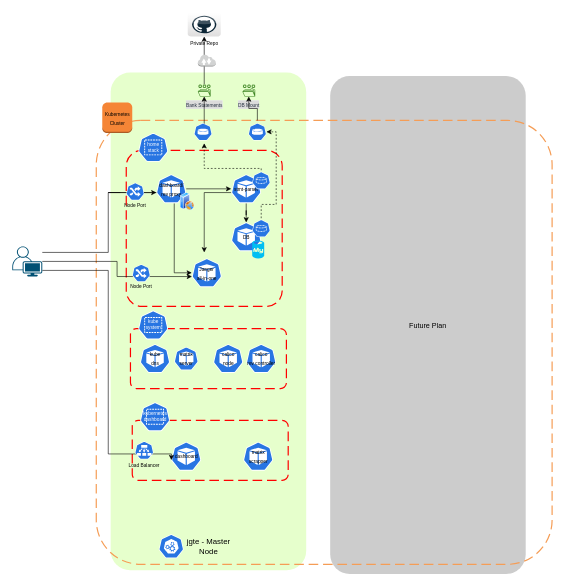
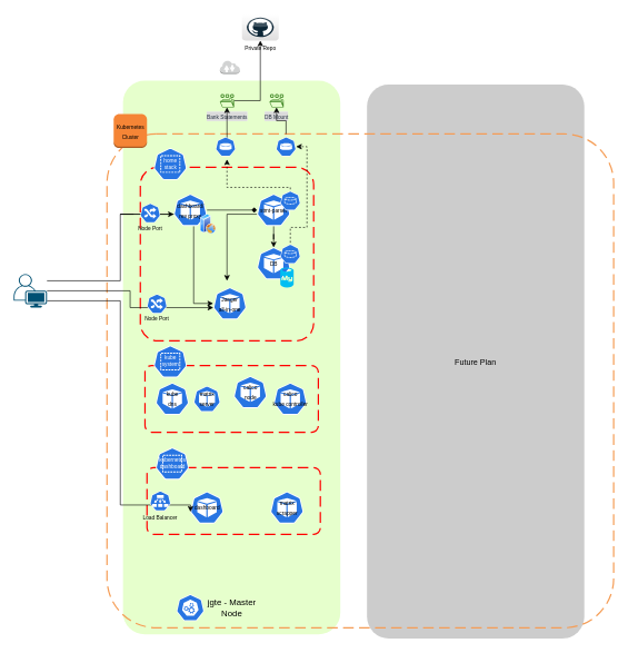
- <mxCell id="17" value="&lt;font color=&quot;#000000&quot;&gt;Private Repo&lt;/font&gt;" style="dashed=0;outlineConnect=0;html=1;align=center;labelPosition=center;verticalLabelPosition=bottom;verticalAlign=top;shape=mxgraph.webicons.github;gradientColor=#DFDEDE;labelBackgroundColor=#FFFFFF;fontSize=8;fontColor=#FFFFFF;" vertex="1" parent="1"><mxGeometry x="312.5" y="20" width="55" height="40" as="geometry" /></mxCell>
+ <mxCell id="17" value="&lt;font color=&quot;#000000&quot;&gt;Private Repo&lt;/font&gt;" style="dashed=0;outlineConnect=0;html=1;align=center;labelPosition=center;verticalLabelPosition=bottom;verticalAlign=top;shape=mxgraph.webicons.github;gradientColor=#DFDEDE;labelBackgroundColor=#FFFFFF;fontSize=8;fontColor=#FFFFFF;" vertex="1" parent="1"><mxGeometry x="362.5" y="20" width="55" height="40" as="geometry" /></mxCell>
- <mxCell id="12" value="" style="edgeStyle=orthogonalEdgeStyle;rounded=0;orthogonalLoop=1;jettySize=auto;html=1;fontSize=8;fontColor=#FFFFFF;" edge="1" parent="1" source="14" target="10"><mxGeometry relative="1" as="geometry" /></mxCell>
+ <mxCell id="12" value="" style="edgeStyle=orthogonalEdgeStyle;rounded=0;orthogonalLoop=1;jettySize=auto;html=1;fontSize=8;fontColor=#FFFFFF;endArrow=diamond;" edge="1" parent="1" source="14" target="10"><mxGeometry relative="1" as="geometry" /></mxCell>
- <mxCell id="42" value="&lt;span style=&quot;font-size: 8px&quot;&gt;calico&lt;br&gt;node&lt;br&gt;&lt;/span&gt;" style="sketch=0;html=1;dashed=0;whitespace=wrap;fillColor=#2875E2;strokeColor=#ffffff;points=[[0.005,0.63,0],[0.1,0.2,0],[0.9,0.2,0],[0.5,0,0],[0.995,0.63,0],[0.72,0.99,0],[0.5,1,0],[0.28,0.99,0]];shape=mxgraph.kubernetes.icon;prIcon=pod" vertex="1" parent="1"><mxGeometry x="355" y="573" width="50" height="48" as="geometry" /></mxCell>
+ <mxCell id="42" value="&lt;span style=&quot;font-size: 8px&quot;&gt;calico&lt;br&gt;node&lt;br&gt;&lt;/span&gt;" style="sketch=0;html=1;dashed=0;whitespace=wrap;fillColor=#2875E2;strokeColor=#ffffff;points=[[0.005,0.63,0],[0.1,0.2,0],[0.9,0.2,0],[0.5,0,0],[0.995,0.63,0],[0.72,0.99,0],[0.5,1,0],[0.28,0.99,0]];shape=mxgraph.kubernetes.icon;prIcon=pod" vertex="1" parent="1"><mxGeometry x="350" y="563" width="50" height="48" as="geometry" /></mxCell>
- <mxCell id="43" value="&lt;span style=&quot;font-size: 8px&quot;&gt;calico&lt;br&gt;rev controller&lt;br&gt;&lt;/span&gt;" style="sketch=0;html=1;dashed=0;whitespace=wrap;fillColor=#2875E2;strokeColor=#ffffff;points=[[0.005,0.63,0],[0.1,0.2,0],[0.9,0.2,0],[0.5,0,0],[0.995,0.63,0],[0.72,0.99,0],[0.5,1,0],[0.28,0.99,0]];shape=mxgraph.kubernetes.icon;prIcon=pod" vertex="1" parent="1"><mxGeometry x="410" y="573" width="50" height="48" as="geometry" /></mxCell>
+ <mxCell id="43" value="&lt;span style=&quot;font-size: 8px&quot;&gt;calico&lt;br&gt;kube controller&lt;br&gt;&lt;/span&gt;" style="sketch=0;html=1;dashed=0;whitespace=wrap;fillColor=#2875E2;strokeColor=#ffffff;points=[[0.005,0.63,0],[0.1,0.2,0],[0.9,0.2,0],[0.5,0,0],[0.995,0.63,0],[0.72,0.99,0],[0.5,1,0],[0.28,0.99,0]];shape=mxgraph.kubernetes.icon;prIcon=pod" vertex="1" parent="1"><mxGeometry x="410" y="573" width="50" height="48" as="geometry" /></mxCell>
